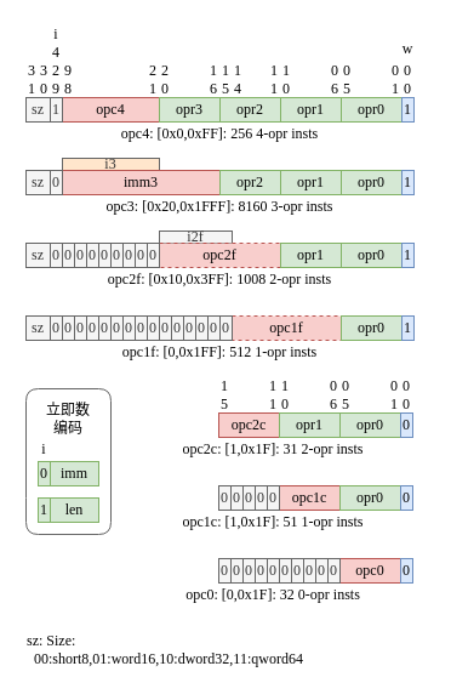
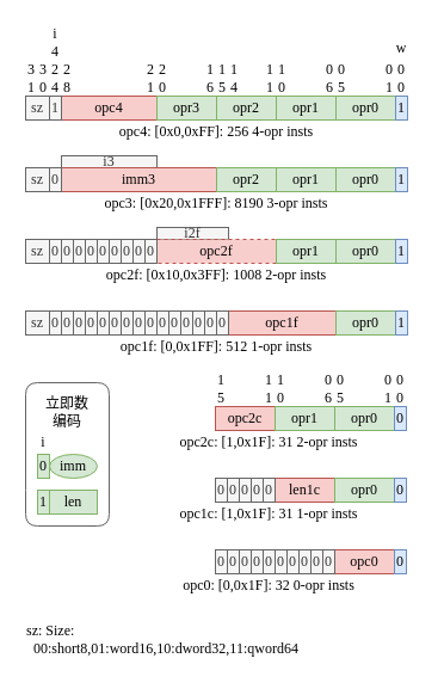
- <mxCell id="50" value="2&lt;br&gt;9" style="text;html=1;strokeColor=none;fillColor=none;align=center;verticalAlign=middle;whiteSpace=wrap;rounded=0;fontFamily=mono;" parent="1" vertex="1"><mxGeometry x="41" y="50" width="10" height="30" as="geometry" /></mxCell>
+ <mxCell id="50" value="2&lt;br&gt;4" style="text;html=1;strokeColor=none;fillColor=none;align=center;verticalAlign=middle;whiteSpace=wrap;rounded=0;fontFamily=mono;" parent="1" vertex="1"><mxGeometry x="41" y="50" width="10" height="30" as="geometry" /></mxCell>
- <mxCell id="23" value="9&lt;br&gt;8" style="text;html=1;strokeColor=none;fillColor=none;align=center;verticalAlign=middle;whiteSpace=wrap;rounded=0;fontFamily=mono;" parent="1" vertex="1"><mxGeometry x="51" y="50" width="10" height="30" as="geometry" /></mxCell>
+ <mxCell id="23" value="2&lt;br&gt;8" style="text;html=1;strokeColor=none;fillColor=none;align=center;verticalAlign=middle;whiteSpace=wrap;rounded=0;fontFamily=mono;" parent="1" vertex="1"><mxGeometry x="51" y="50" width="10" height="30" as="geometry" /></mxCell>
- <mxCell id="3" value="i3" style="rounded=0;whiteSpace=wrap;html=1;fontFamily=mono;fillColor=#ffe6cc;strokeColor=#666666;fontColor=#333333;" parent="1" vertex="1"><mxGeometry x="51" y="130" width="80" height="10" as="geometry" /></mxCell>
+ <mxCell id="3" value="i3" style="rounded=0;whiteSpace=wrap;html=1;fontFamily=mono;fillColor=#f5f5f5;strokeColor=#666666;fontColor=#333333;" parent="1" vertex="1"><mxGeometry x="51" y="130" width="80" height="10" as="geometry" /></mxCell>
- <mxCell id="30" value="&lt;font&gt;opc3: [0x20,0x1FFF]: 8160 3-opr insts&lt;/font&gt;" style="text;html=1;strokeColor=none;fillColor=none;align=center;verticalAlign=middle;whiteSpace=wrap;rounded=0;fontFamily=mono;" parent="1" vertex="1"><mxGeometry x="21" y="160" width="320" height="20" as="geometry" /></mxCell>
+ <mxCell id="30" value="&lt;font&gt;opc3: [0x20,0x1FFF]: 8190 3-opr insts&lt;/font&gt;" style="text;html=1;strokeColor=none;fillColor=none;align=center;verticalAlign=middle;whiteSpace=wrap;rounded=0;fontFamily=mono;" parent="1" vertex="1"><mxGeometry x="21" y="160" width="320" height="20" as="geometry" /></mxCell>
- <mxCell id="54" value="opc1f" style="rounded=0;whiteSpace=wrap;html=1;fontFamily=mono;fillColor=#f8cecc;strokeColor=#b85450;dashed=1;" parent="1" vertex="1"><mxGeometry x="191" y="260" width="90" height="20" as="geometry" /></mxCell>
+ <mxCell id="54" value="opc1f" style="rounded=0;whiteSpace=wrap;html=1;fontFamily=mono;fillColor=#f8cecc;strokeColor=#b85450;" parent="1" vertex="1"><mxGeometry x="191" y="260" width="90" height="20" as="geometry" /></mxCell>
- <mxCell id="109" value="imm" style="rounded=0;whiteSpace=wrap;html=1;fontFamily=mono;fillColor=#d5e8d4;strokeColor=#82b366;" parent="1" vertex="1"><mxGeometry x="41" y="380" width="40" height="20" as="geometry" /></mxCell>
+ <mxCell id="109" value="imm" style="ellipse;whiteSpace=wrap;html=1;fontFamily=mono;fillColor=#d5e8d4;strokeColor=#82b366;" parent="1" vertex="1"><mxGeometry x="41" y="380" width="40" height="20" as="geometry" /></mxCell>
- <mxCell id="74" value="opc1c" style="rounded=0;whiteSpace=wrap;html=1;fontFamily=mono;fillColor=#f8cecc;strokeColor=#b85450;" parent="1" vertex="1"><mxGeometry x="230" y="400" width="50" height="20" as="geometry" /></mxCell>
+ <mxCell id="74" value="len1c" style="rounded=0;whiteSpace=wrap;html=1;fontFamily=mono;fillColor=#f8cecc;strokeColor=#b85450;" parent="1" vertex="1"><mxGeometry x="230" y="400" width="50" height="20" as="geometry" /></mxCell>
- <mxCell id="90" value="opc1c: [1,0x1F]: 51 1-opr insts" style="text;html=1;strokeColor=none;fillColor=none;align=center;verticalAlign=middle;whiteSpace=wrap;rounded=0;fontFamily=mono;" parent="1" vertex="1"><mxGeometry x="110" y="420" width="230" height="20" as="geometry" /></mxCell>
+ <mxCell id="90" value="opc1c: [1,0x1F]: 31 1-opr insts" style="text;html=1;strokeColor=none;fillColor=none;align=center;verticalAlign=middle;whiteSpace=wrap;rounded=0;fontFamily=mono;" parent="1" vertex="1"><mxGeometry x="110" y="420" width="230" height="20" as="geometry" /></mxCell>
